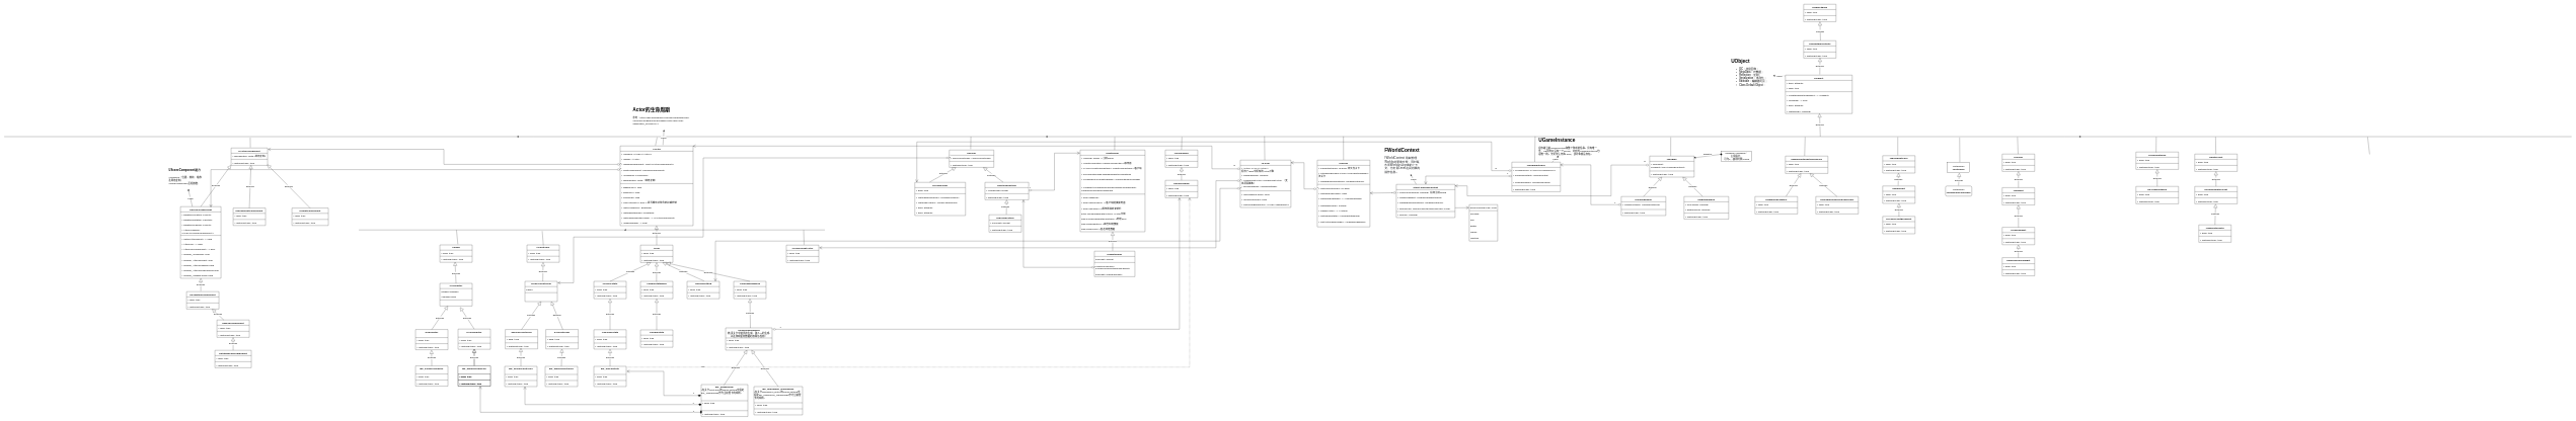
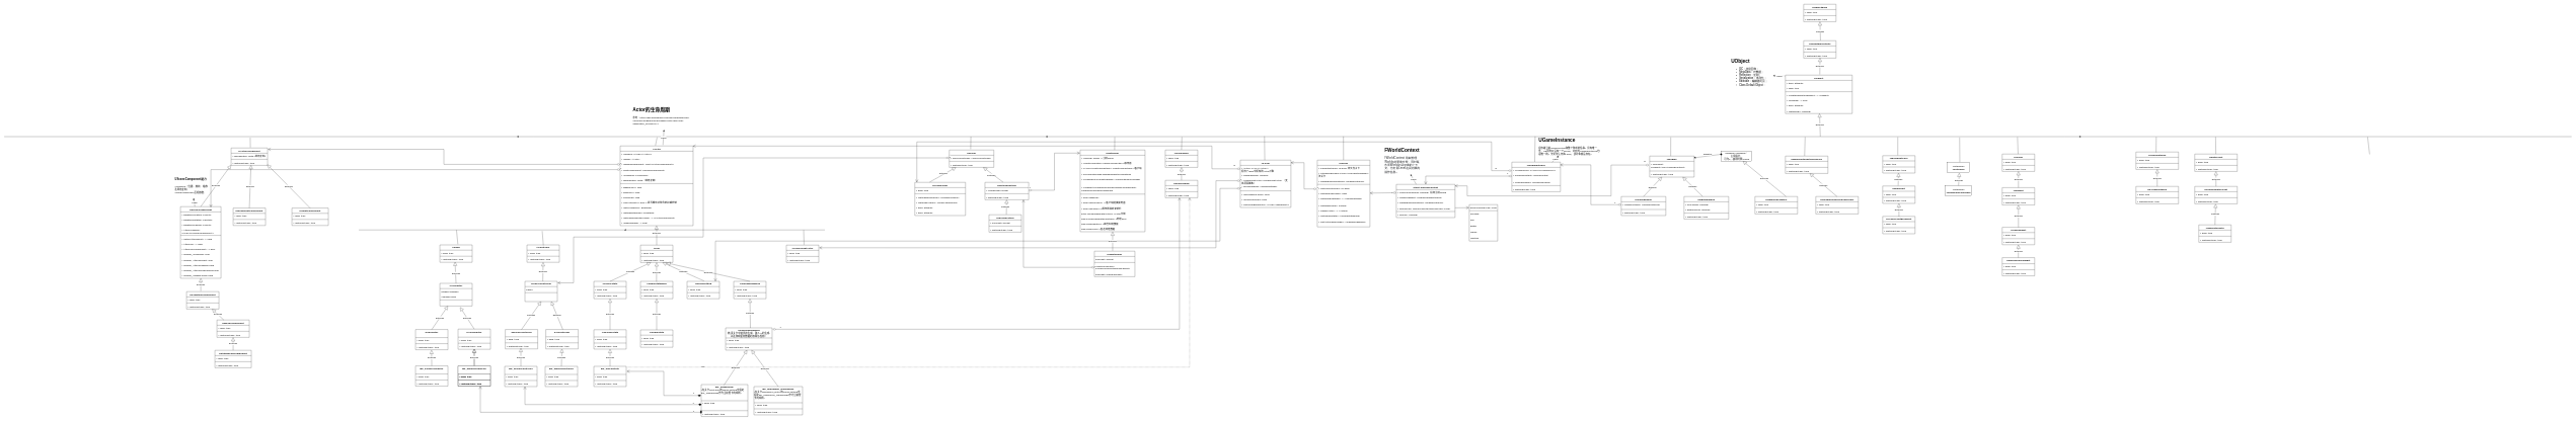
- <mxCell id="261" value="&lt;h1 style=&quot;margin-top: 0px;&quot;&gt;&lt;font style=&quot;font-size: 14px;&quot;&gt;USceneComponent能力&lt;/font&gt;&lt;/h1&gt;&lt;div&gt;Transform：位置、旋转、缩放及网络复制;&lt;/div&gt;&lt;div&gt;SceneComponent互相嵌套;&lt;/div&gt;&lt;div&gt;&lt;br&gt;&lt;/div&gt;" style="text;html=1;whiteSpace=wrap;overflow=hidden;rounded=0;" parent="1" vertex="1"><mxGeometry x="830" y="815" width="170" height="120" as="geometry" /></mxCell>
+ <mxCell id="261" value="&lt;h1 style=&quot;margin-top: 0px;&quot;&gt;&lt;font style=&quot;font-size: 14px;&quot;&gt;USceneComponent能力&lt;/font&gt;&lt;/h1&gt;&lt;div&gt;Transform：位置、旋转、缩放及网络复制;&lt;/div&gt;&lt;div&gt;SceneComponent互相嵌套;&lt;/div&gt;&lt;div&gt;&lt;br&gt;&lt;/div&gt;" style="text;html=1;whiteSpace=wrap;overflow=hidden;rounded=0;" parent="1" vertex="1"><mxGeometry x="860" y="860" width="170" height="120" as="geometry" /></mxCell>
- <mxCell id="387" value="Extends" style="endArrow=block;endSize=16;endFill=0;html=1;rounded=0;elbow=vertical;exitX=0.729;exitY=-0.005;exitDx=0;exitDy=0;exitPerimeter=0;" parent="1" source="383" target="128" edge="1"><mxGeometry width="160" relative="1" as="geometry"><mxPoint x="9085" y="940" as="sourcePoint" /><mxPoint x="8966" y="866" as="targetPoint" /></mxGeometry></mxCell>
+ <mxCell id="387" value="Extends" style="endArrow=block;endSize=16;endFill=0;html=1;rounded=0;elbow=vertical;exitX=0.729;exitY=-0.005;exitDx=0;exitDy=0;exitPerimeter=0;" parent="1" source="383" target="378" edge="1"><mxGeometry width="160" relative="1" as="geometry"><mxPoint x="9085" y="940" as="sourcePoint" /><mxPoint x="8966" y="866" as="targetPoint" /></mxGeometry></mxCell>
- <mxCell id="381" value="«interface»&lt;br&gt;&lt;span style=&quot;font-weight: 700;&quot;&gt;ISGamePlayInterface&lt;/span&gt;" style="html=1;whiteSpace=wrap;rounded=1;" parent="1" vertex="1"><mxGeometry x="9600" y="918" width="130" height="50" as="geometry" /></mxCell>
+ <mxCell id="381" value="«interface»&lt;br&gt;&lt;span style=&quot;font-weight: 700;&quot;&gt;ISGamePlayInterface&lt;/span&gt;" style="html=1;whiteSpace=wrap;" parent="1" vertex="1"><mxGeometry x="9600" y="918" width="130" height="50" as="geometry" /></mxCell>
